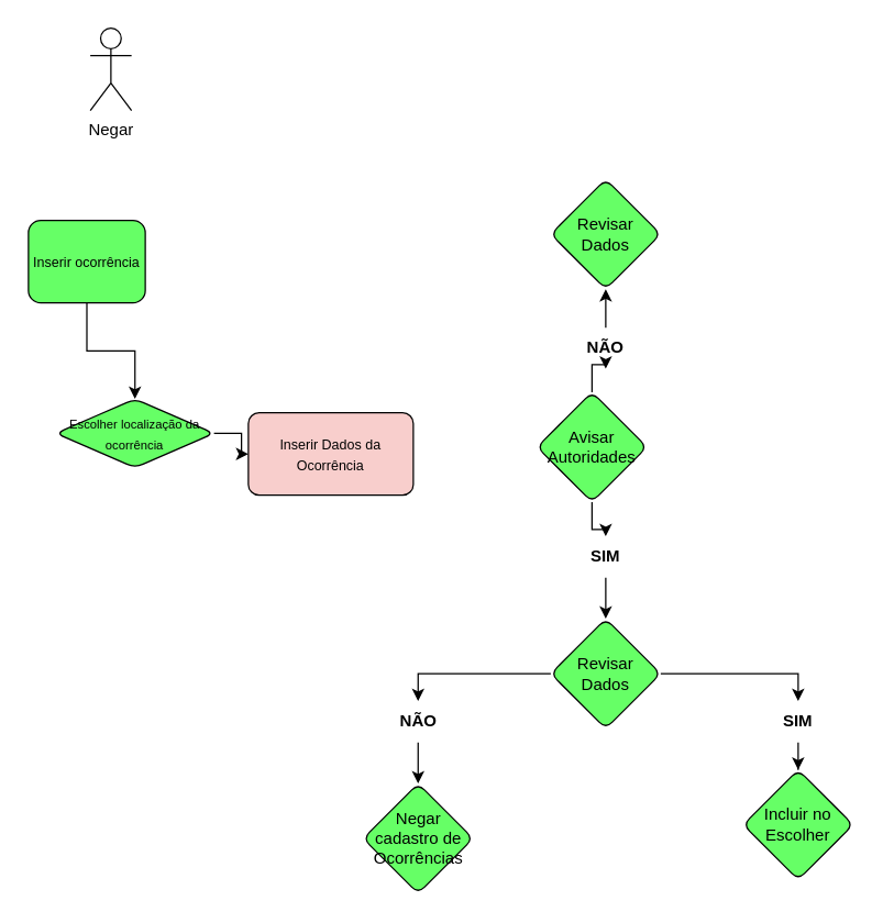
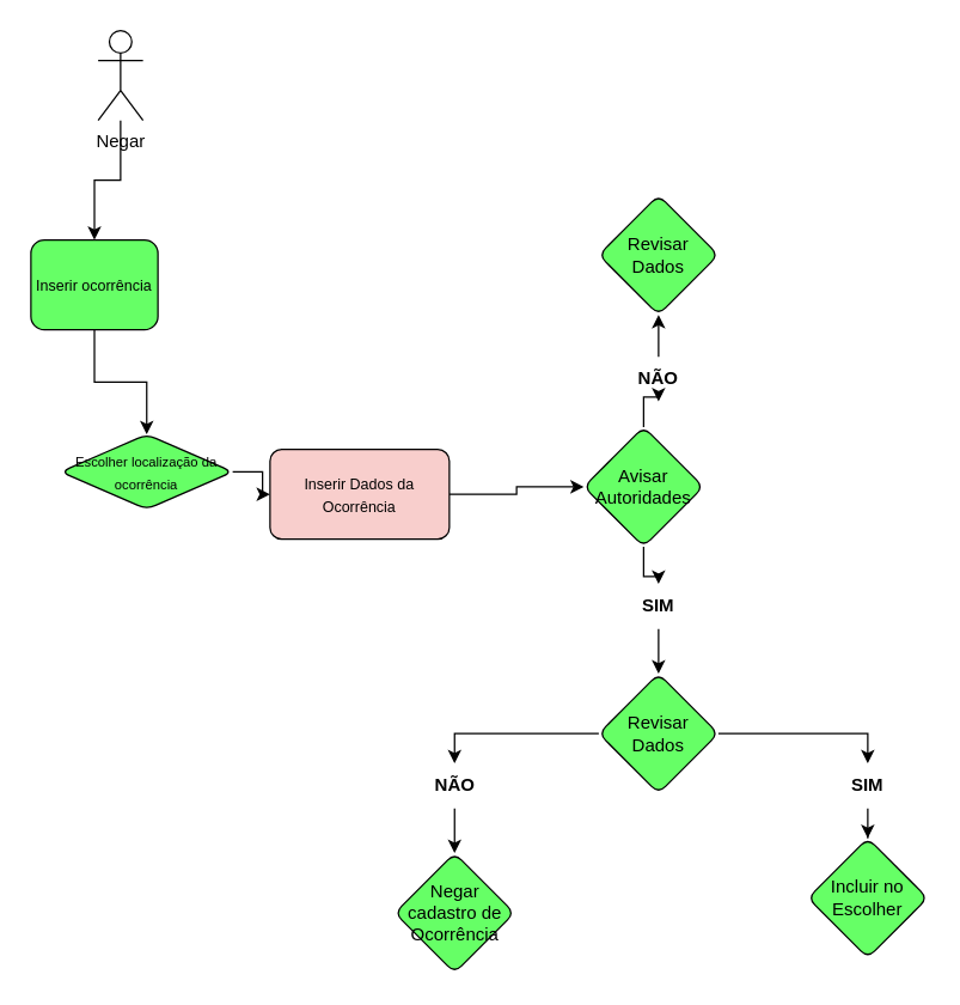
+ <mxCell id="2" style="edgeStyle=orthogonalEdgeStyle;rounded=0;orthogonalLoop=1;jettySize=auto;html=1;entryX=0.5;entryY=0;entryDx=0;entryDy=0;" edge="1" parent="1" source="26" target="4"><mxGeometry relative="1" as="geometry"><mxPoint x="80" y="110" as="sourcePoint" /></mxGeometry></mxCell>
+ <mxCell id="7" value="" style="edgeStyle=orthogonalEdgeStyle;rounded=0;orthogonalLoop=1;jettySize=auto;html=1;" edge="1" parent="1" source="8" target="11"><mxGeometry relative="1" as="geometry" /></mxCell>
- <mxCell id="21" value="Negar cadastro de Ocorrências" style="rhombus;whiteSpace=wrap;html=1;fillColor=#66FF66;rounded=1;arcSize=13;" vertex="1" parent="1"><mxGeometry x="263.5" y="570" width="80" height="80" as="geometry" /></mxCell>
+ <mxCell id="21" value="Negar cadastro de Ocorrência" style="rhombus;whiteSpace=wrap;html=1;fillColor=#66FF66;rounded=1;arcSize=13;" vertex="1" parent="1"><mxGeometry x="263.5" y="570" width="80" height="80" as="geometry" /></mxCell>
